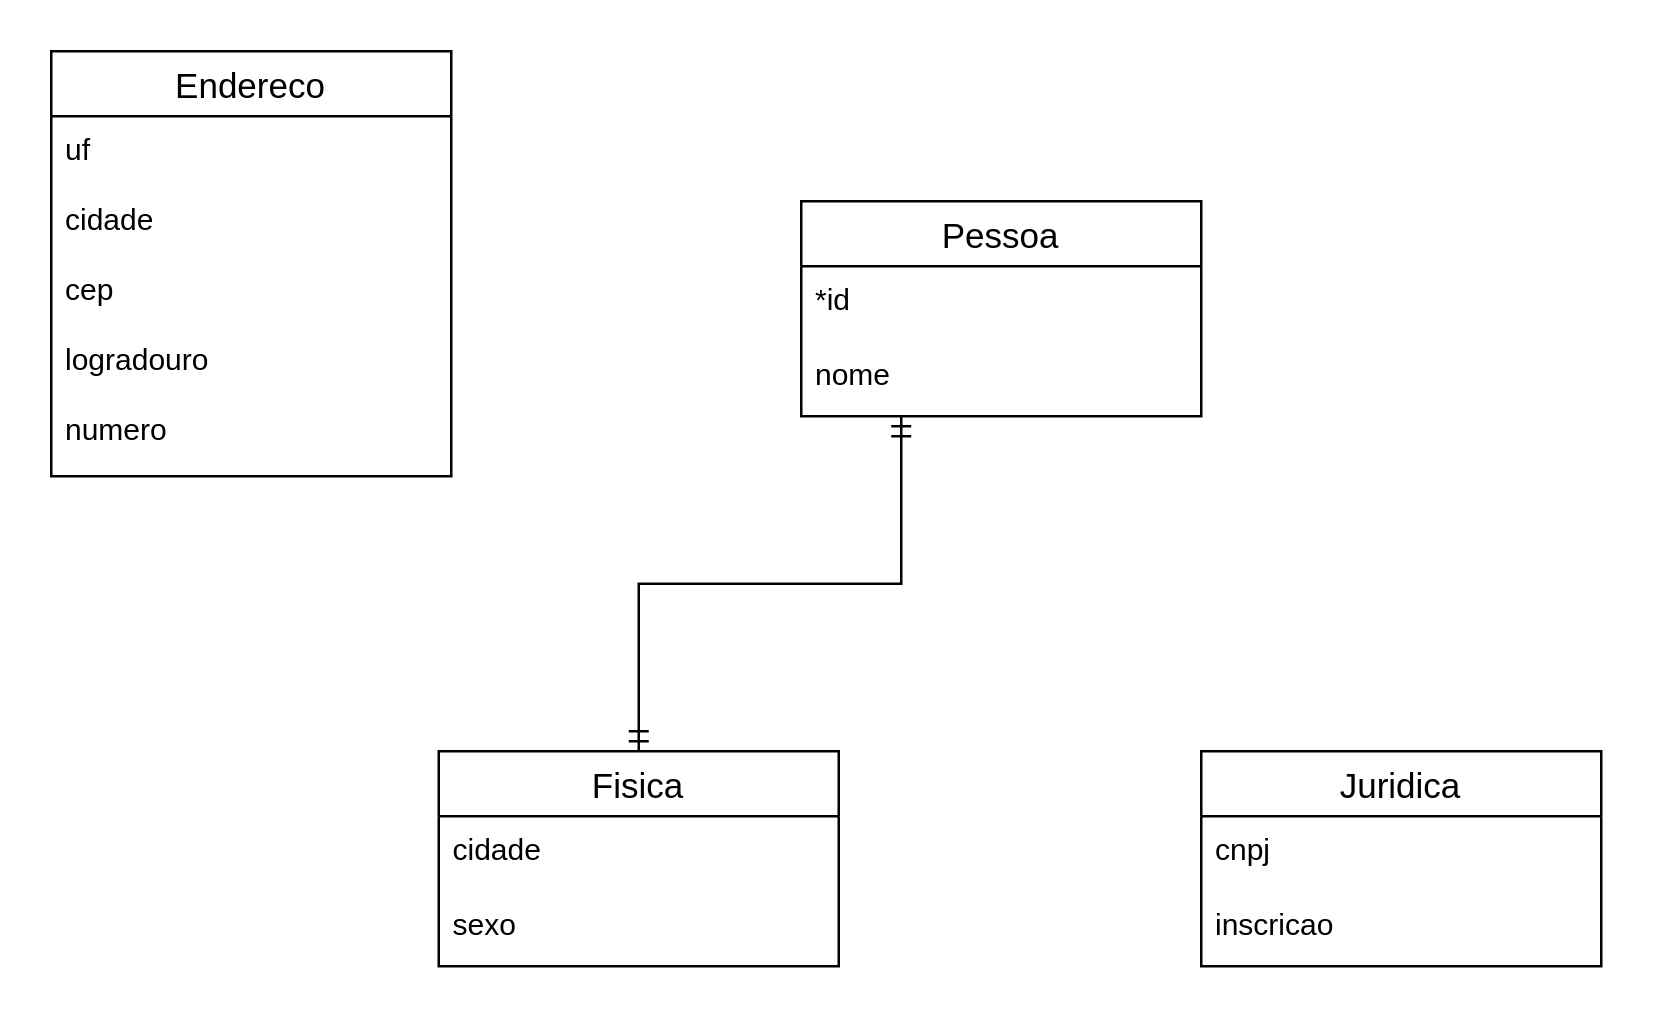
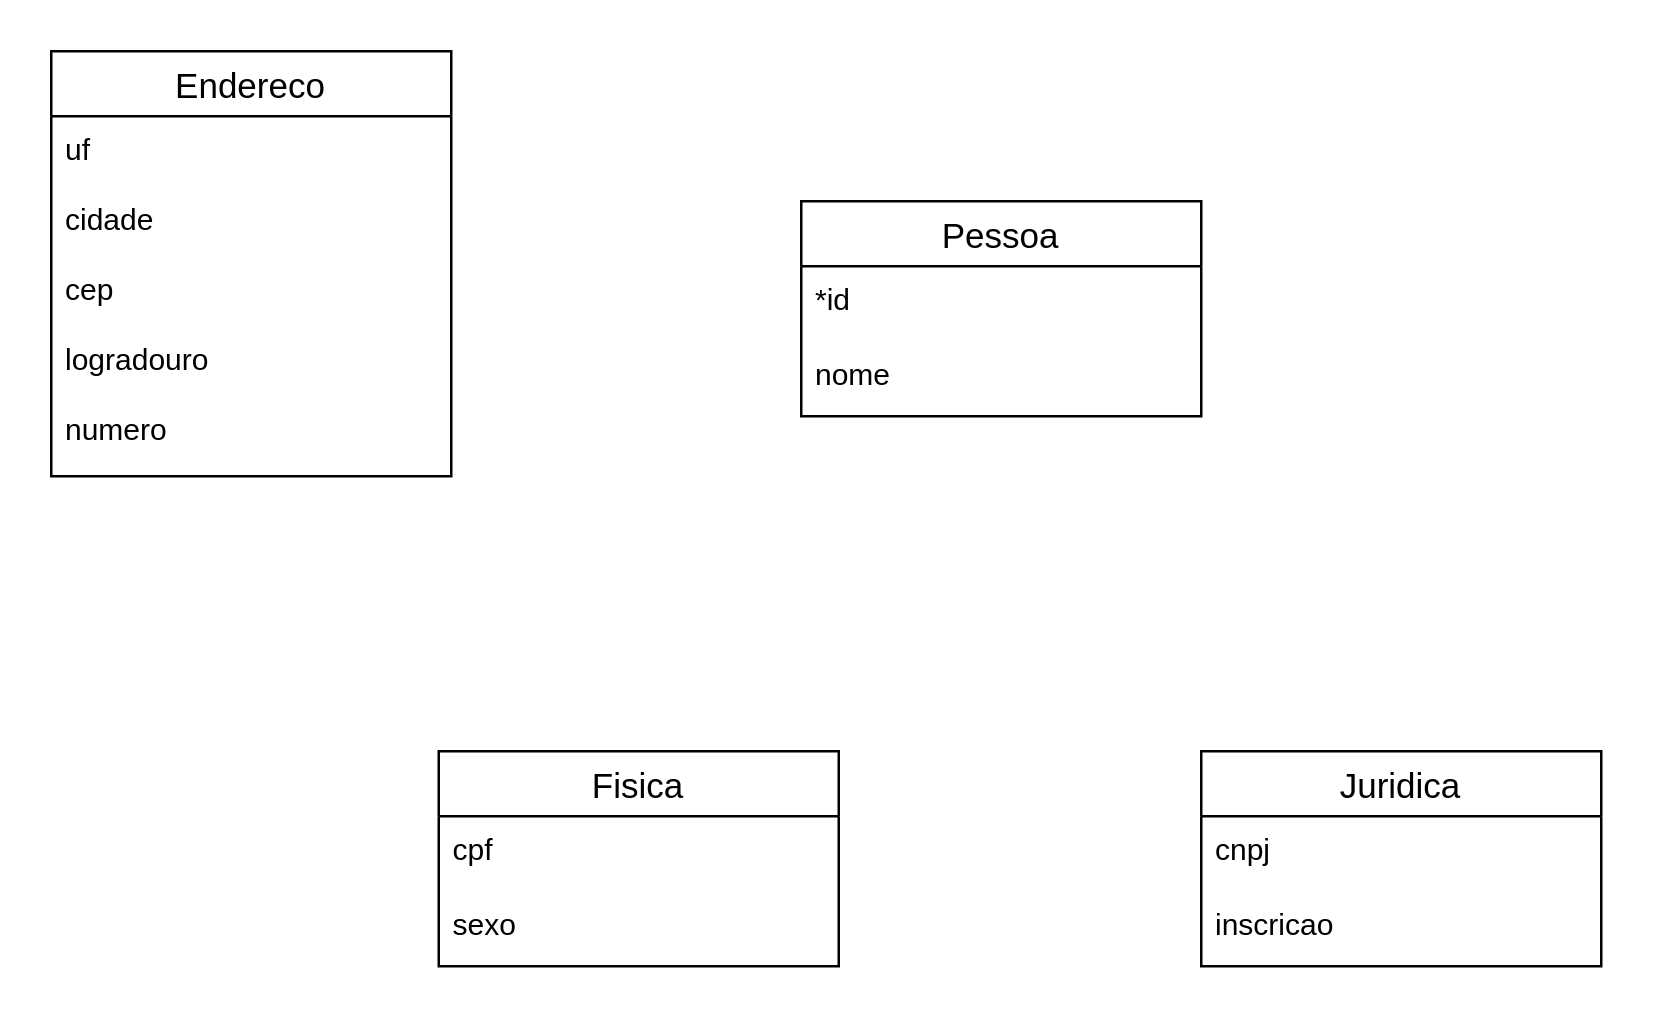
- <mxCell id="7" style="edgeStyle=orthogonalEdgeStyle;rounded=0;orthogonalLoop=1;jettySize=auto;html=1;exitX=0.5;exitY=0;exitDx=0;exitDy=0;entryX=0.25;entryY=1;entryDx=0;entryDy=0;startArrow=ERmandOne;startFill=0;endArrow=ERmandOne;endFill=0;" edge="1" parent="1" source="8" target="4"><mxGeometry relative="1" as="geometry" /></mxCell>
- <mxCell id="9" value="cidade" style="text;strokeColor=none;fillColor=none;spacingLeft=4;spacingRight=4;overflow=hidden;rotatable=0;points=[[0,0.5],[1,0.5]];portConstraint=eastwest;fontSize=12;" vertex="1" parent="8"><mxGeometry y="26" width="160" height="30" as="geometry" /></mxCell>
+ <mxCell id="9" value="cpf" style="text;strokeColor=none;fillColor=none;spacingLeft=4;spacingRight=4;overflow=hidden;rotatable=0;points=[[0,0.5],[1,0.5]];portConstraint=eastwest;fontSize=12;" vertex="1" parent="8"><mxGeometry y="26" width="160" height="30" as="geometry" /></mxCell>
